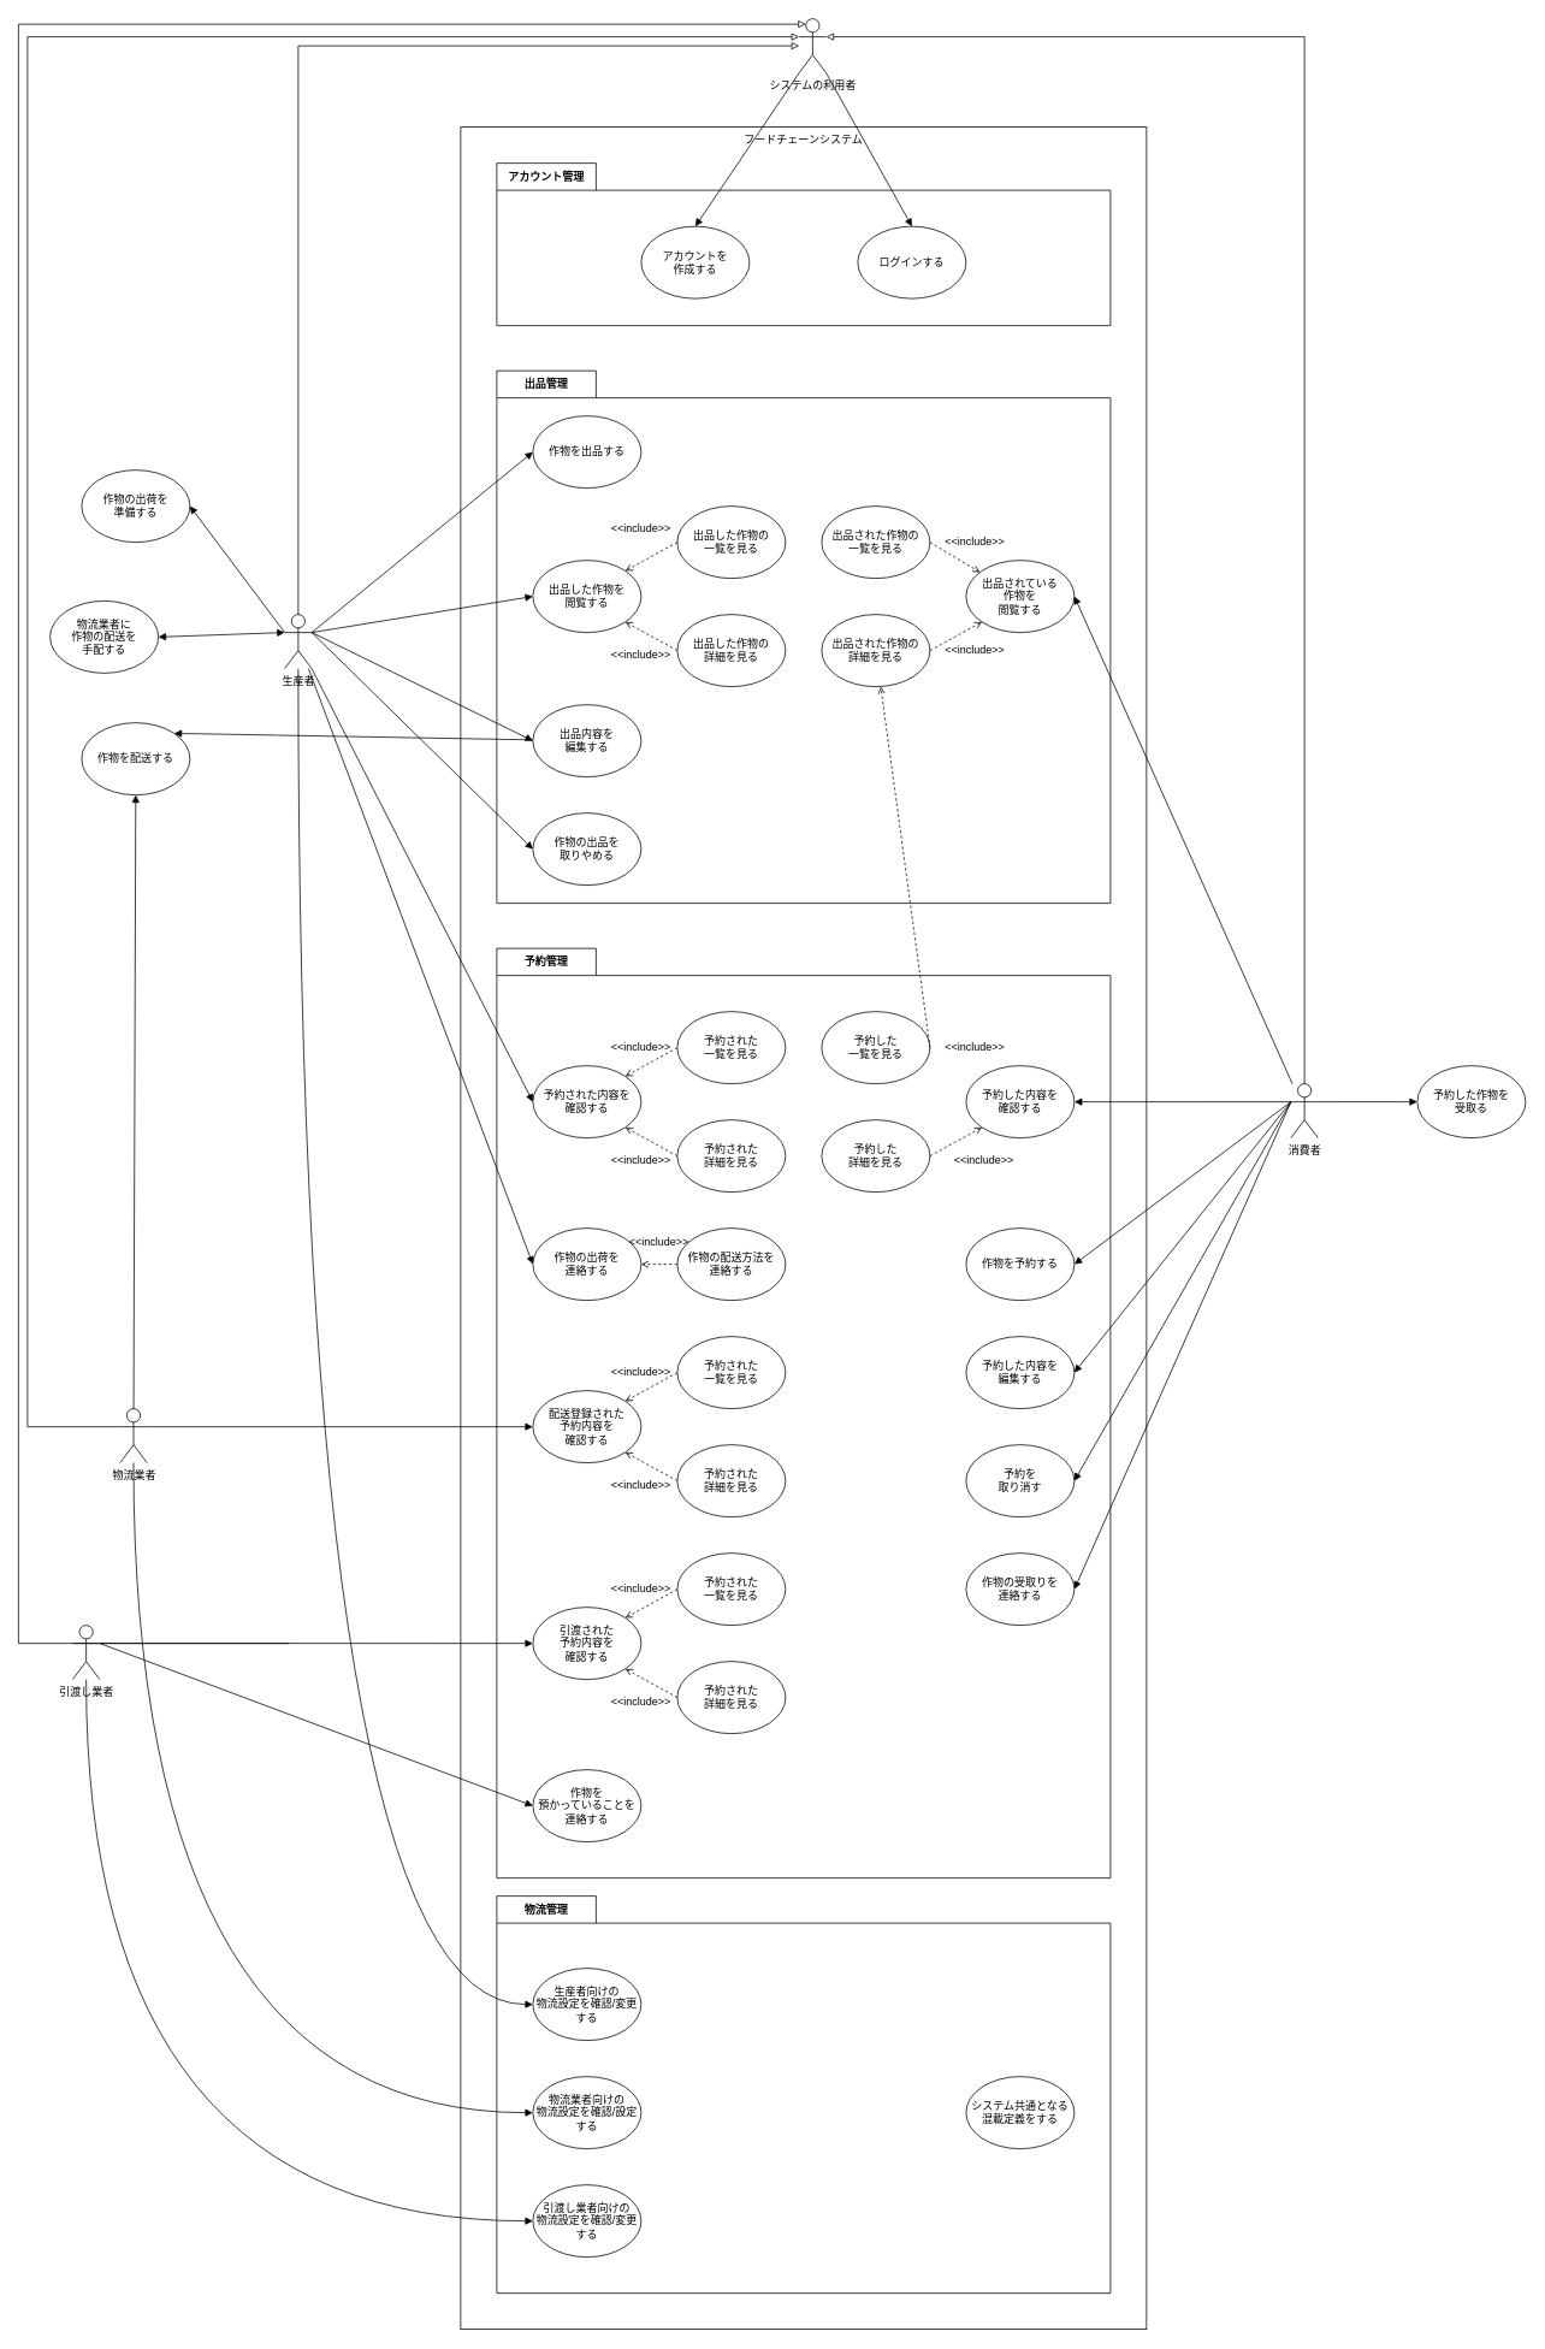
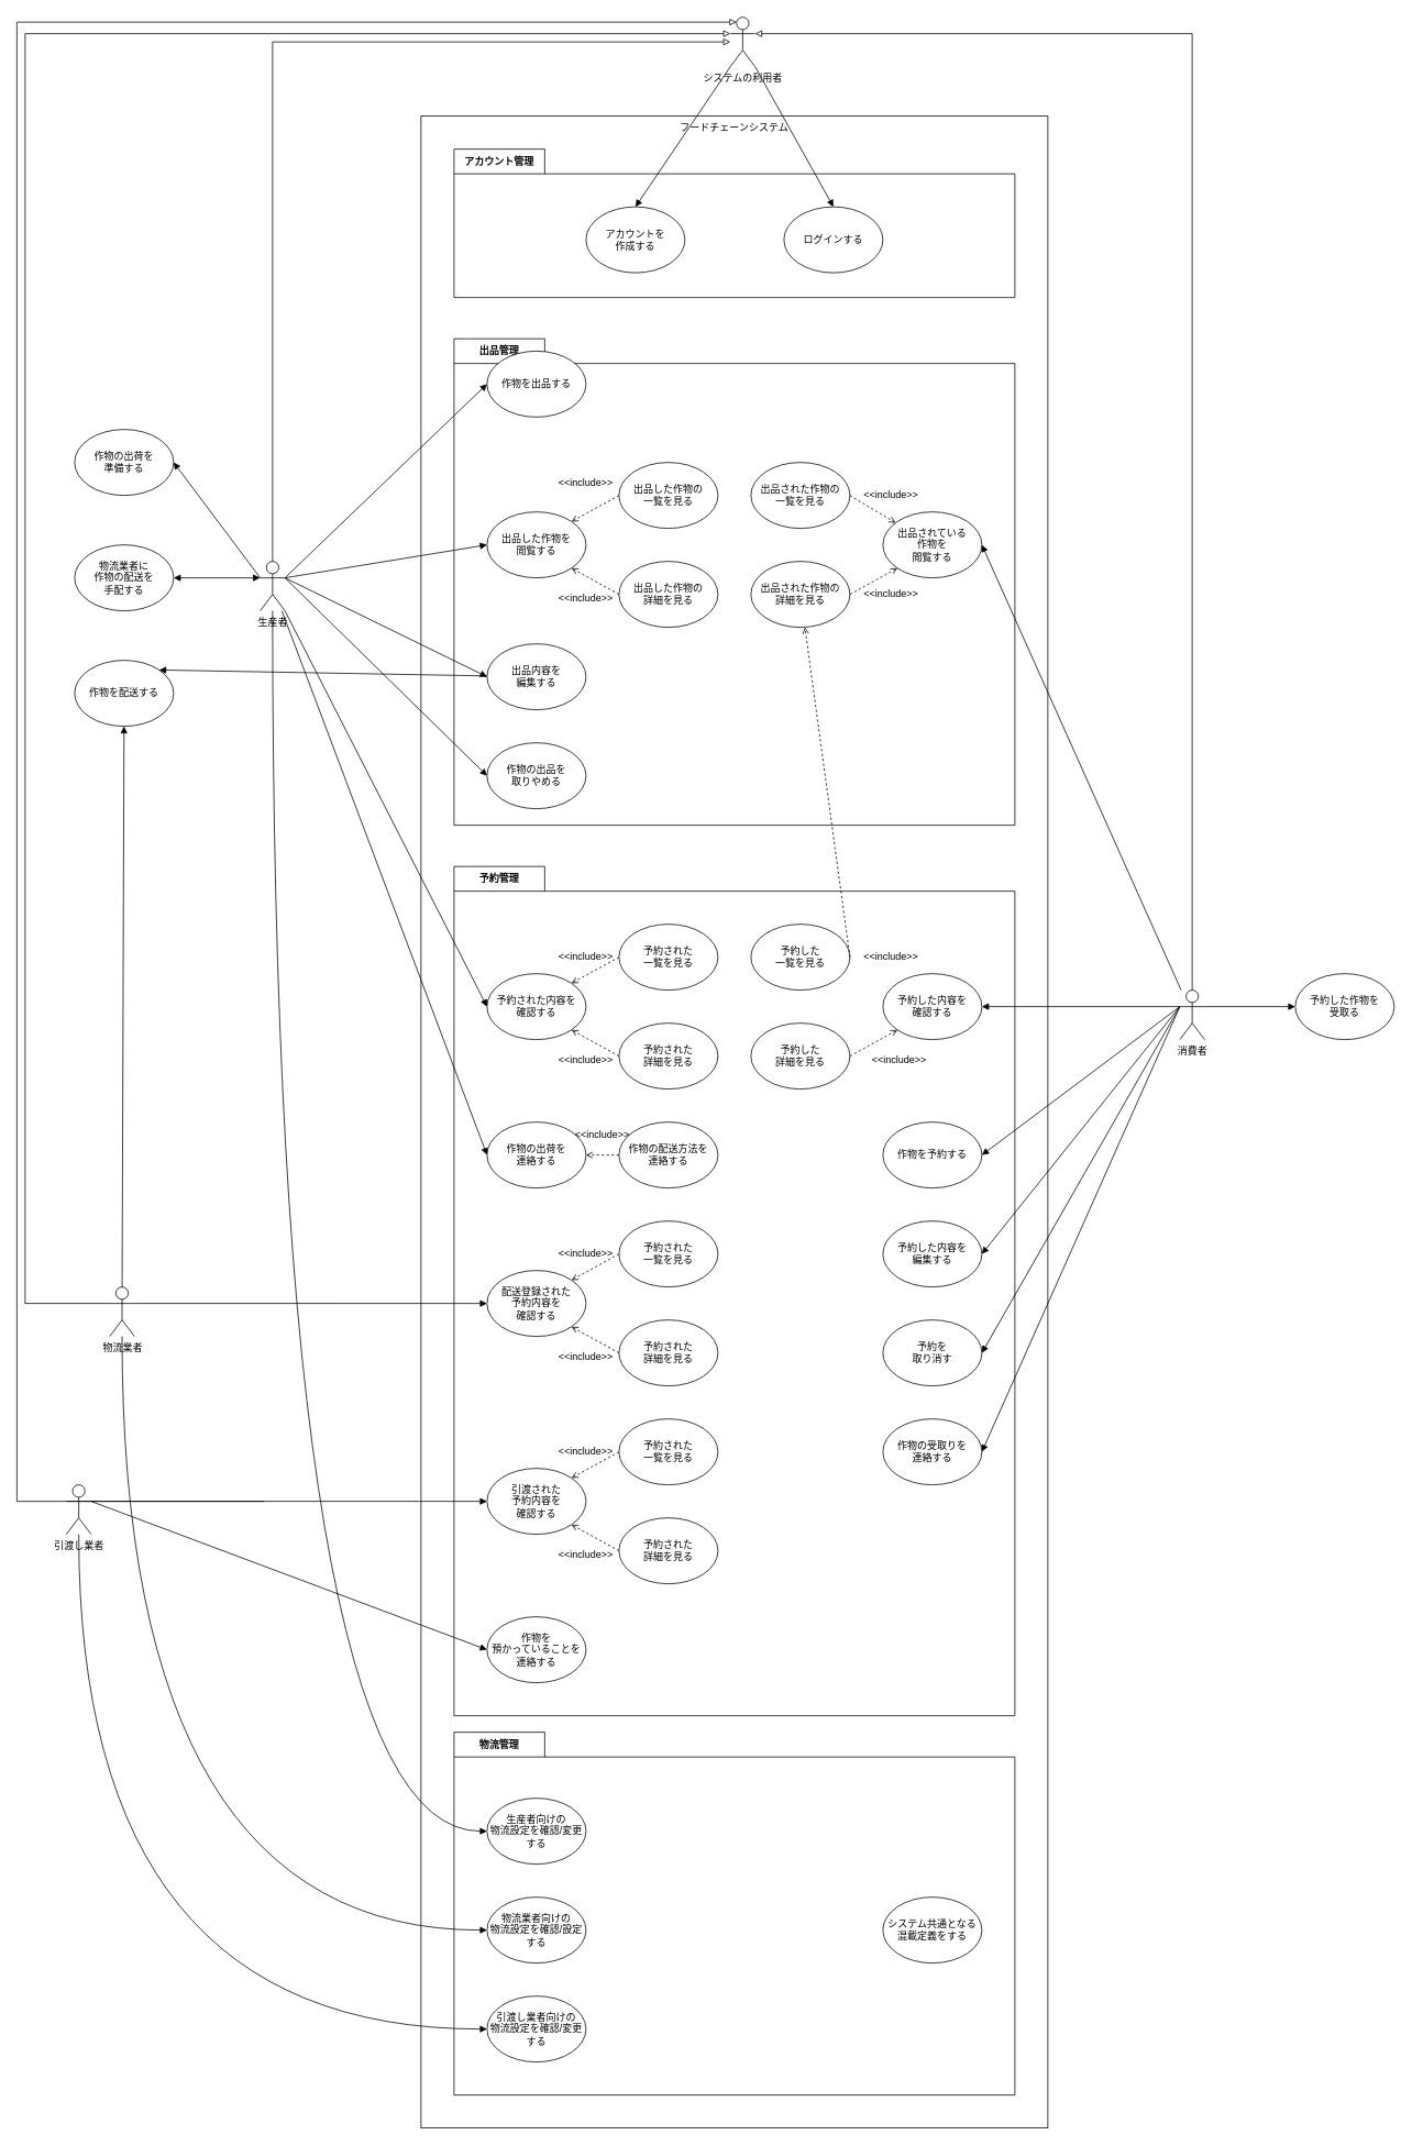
- <mxCell id="7" value="作物を出品する" style="ellipse;whiteSpace=wrap;html=1;" parent="4" vertex="1"><mxGeometry x="40" y="50" width="120" height="80" as="geometry" /></mxCell>
+ <mxCell id="7" value="作物を出品する" style="ellipse;whiteSpace=wrap;html=1;" parent="4" vertex="1"><mxGeometry x="40" y="15" width="120" height="80" as="geometry" /></mxCell>
- <mxCell id="28" value="物流業者に&lt;br&gt;作物の配送を&lt;br&gt;手配する" style="ellipse;whiteSpace=wrap;html=1;" parent="1" vertex="1"><mxGeometry x="55" y="665" width="120" height="80" as="geometry" /></mxCell>
+ <mxCell id="28" value="物流業者に&lt;br&gt;作物の配送を&lt;br&gt;手配する" style="ellipse;whiteSpace=wrap;html=1;" parent="1" vertex="1"><mxGeometry x="90" y="660" width="120" height="80" as="geometry" /></mxCell>
